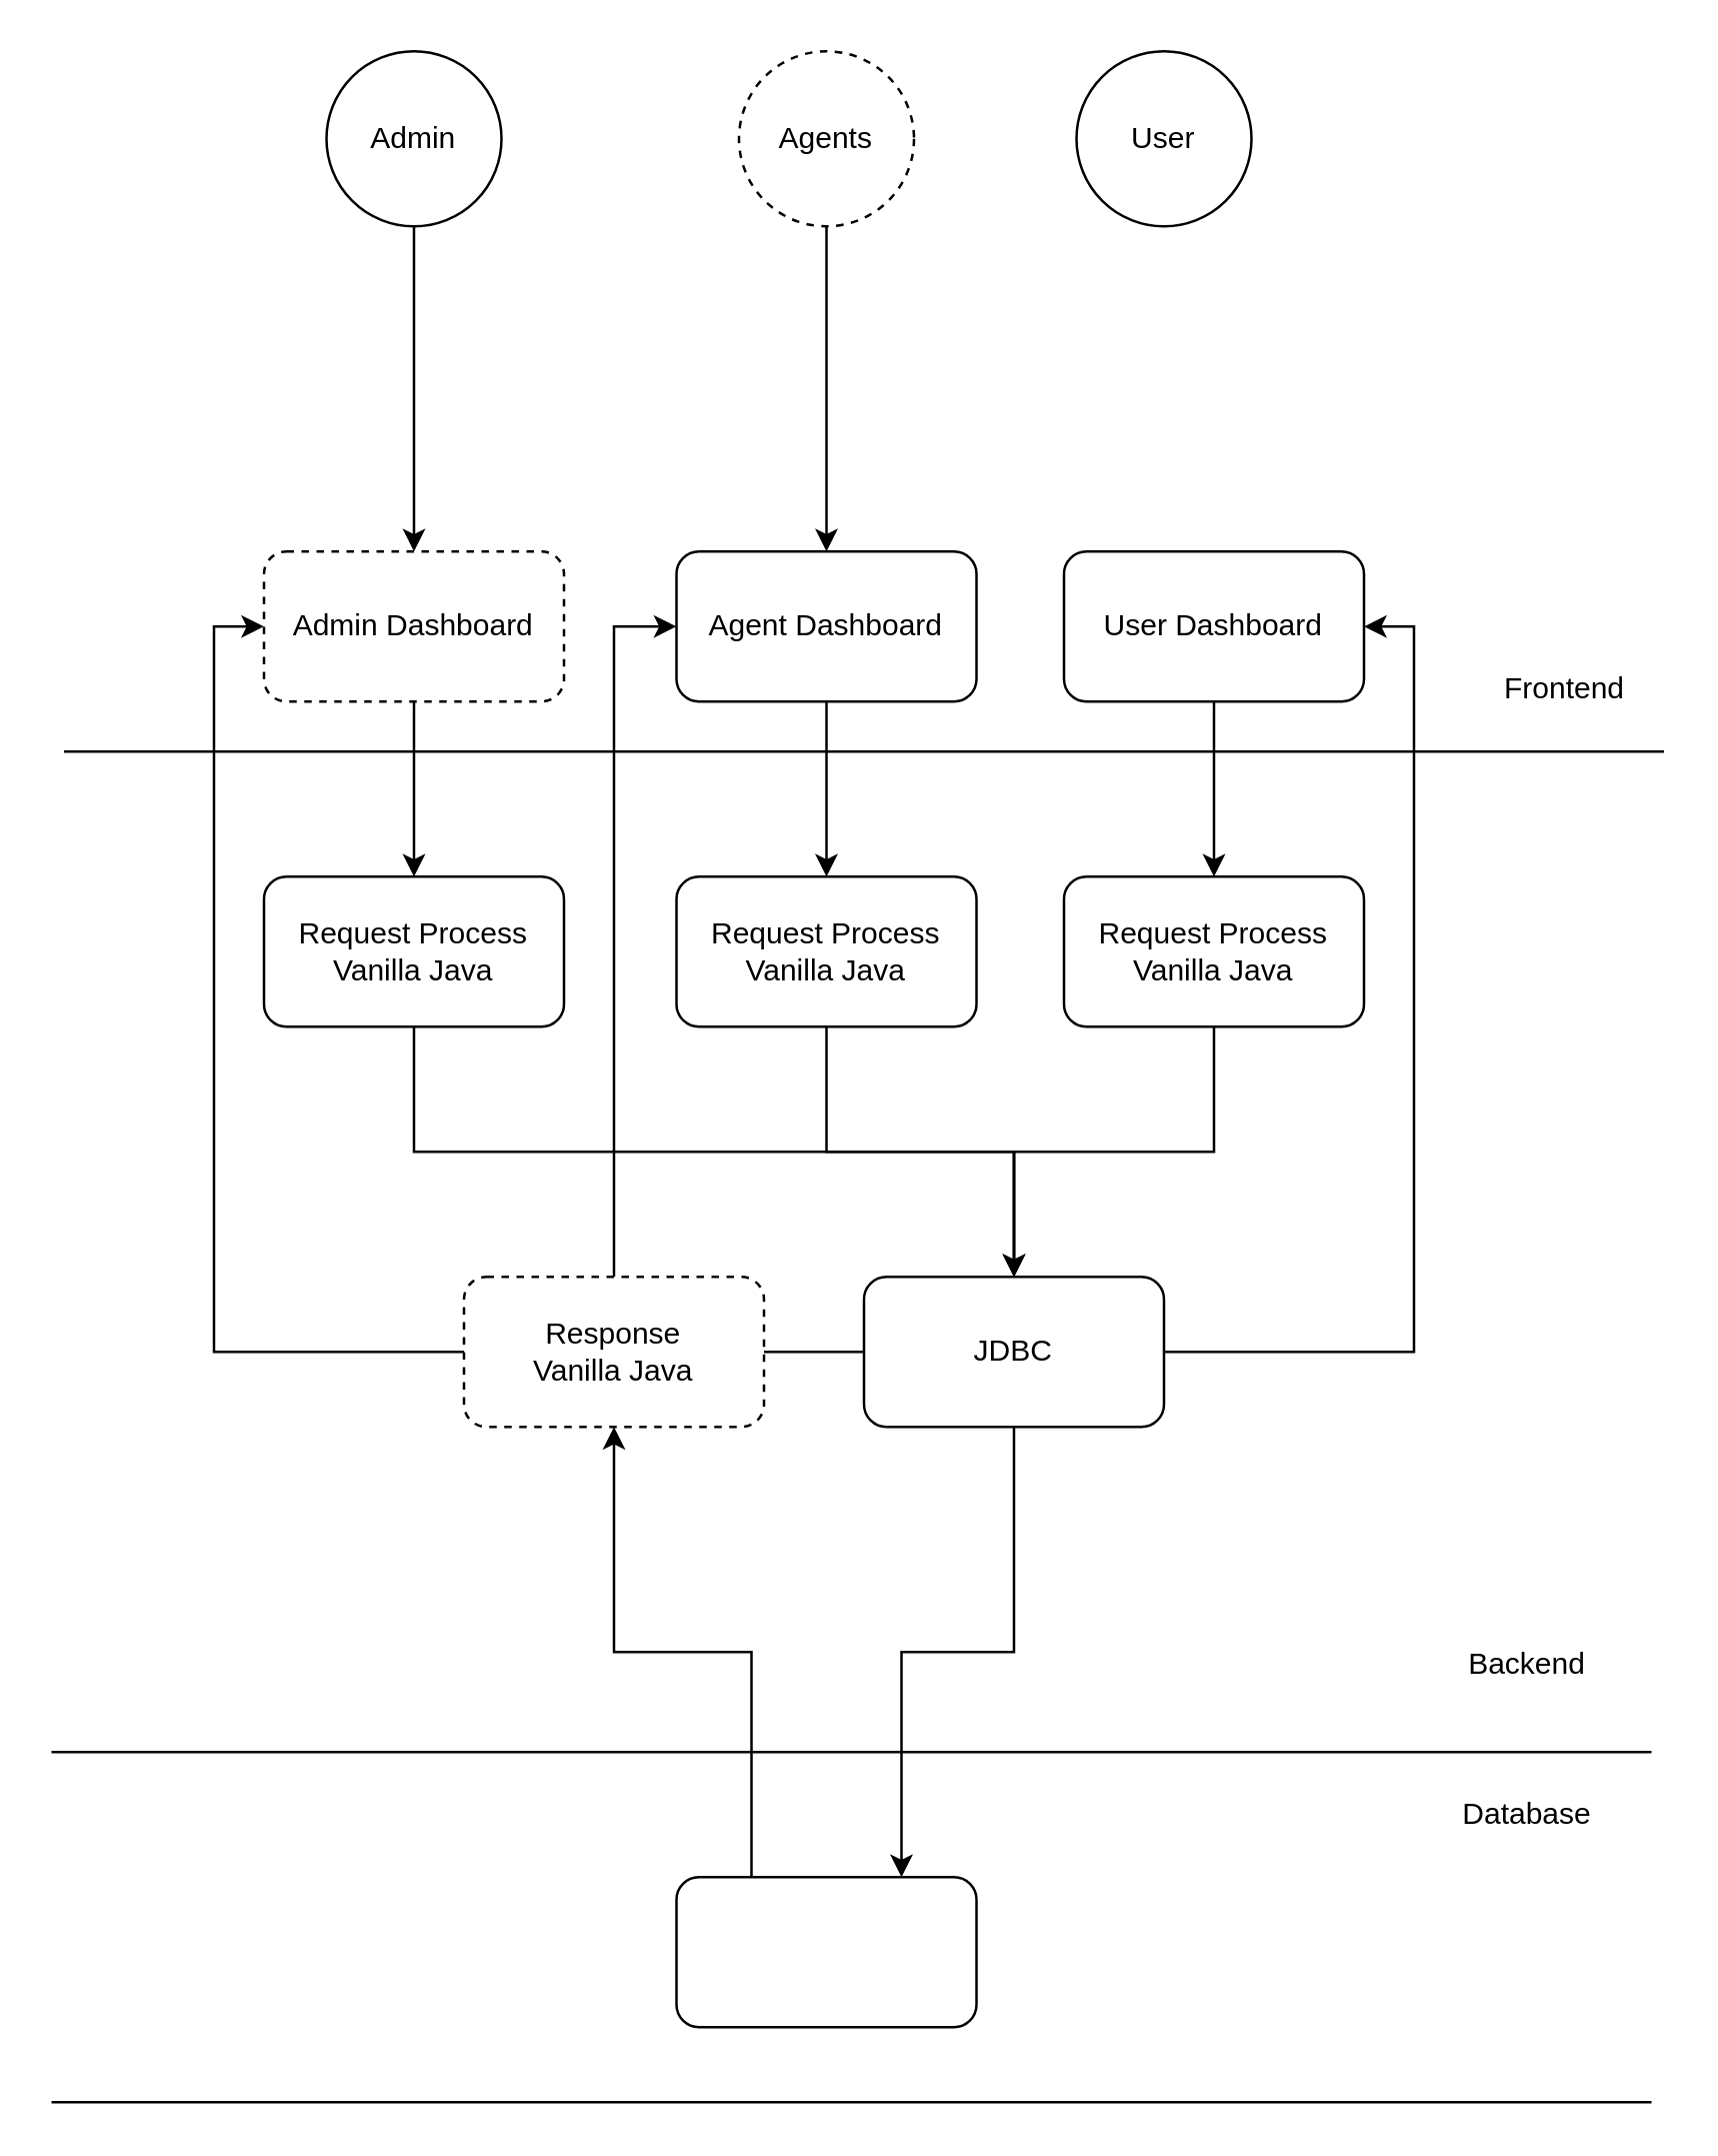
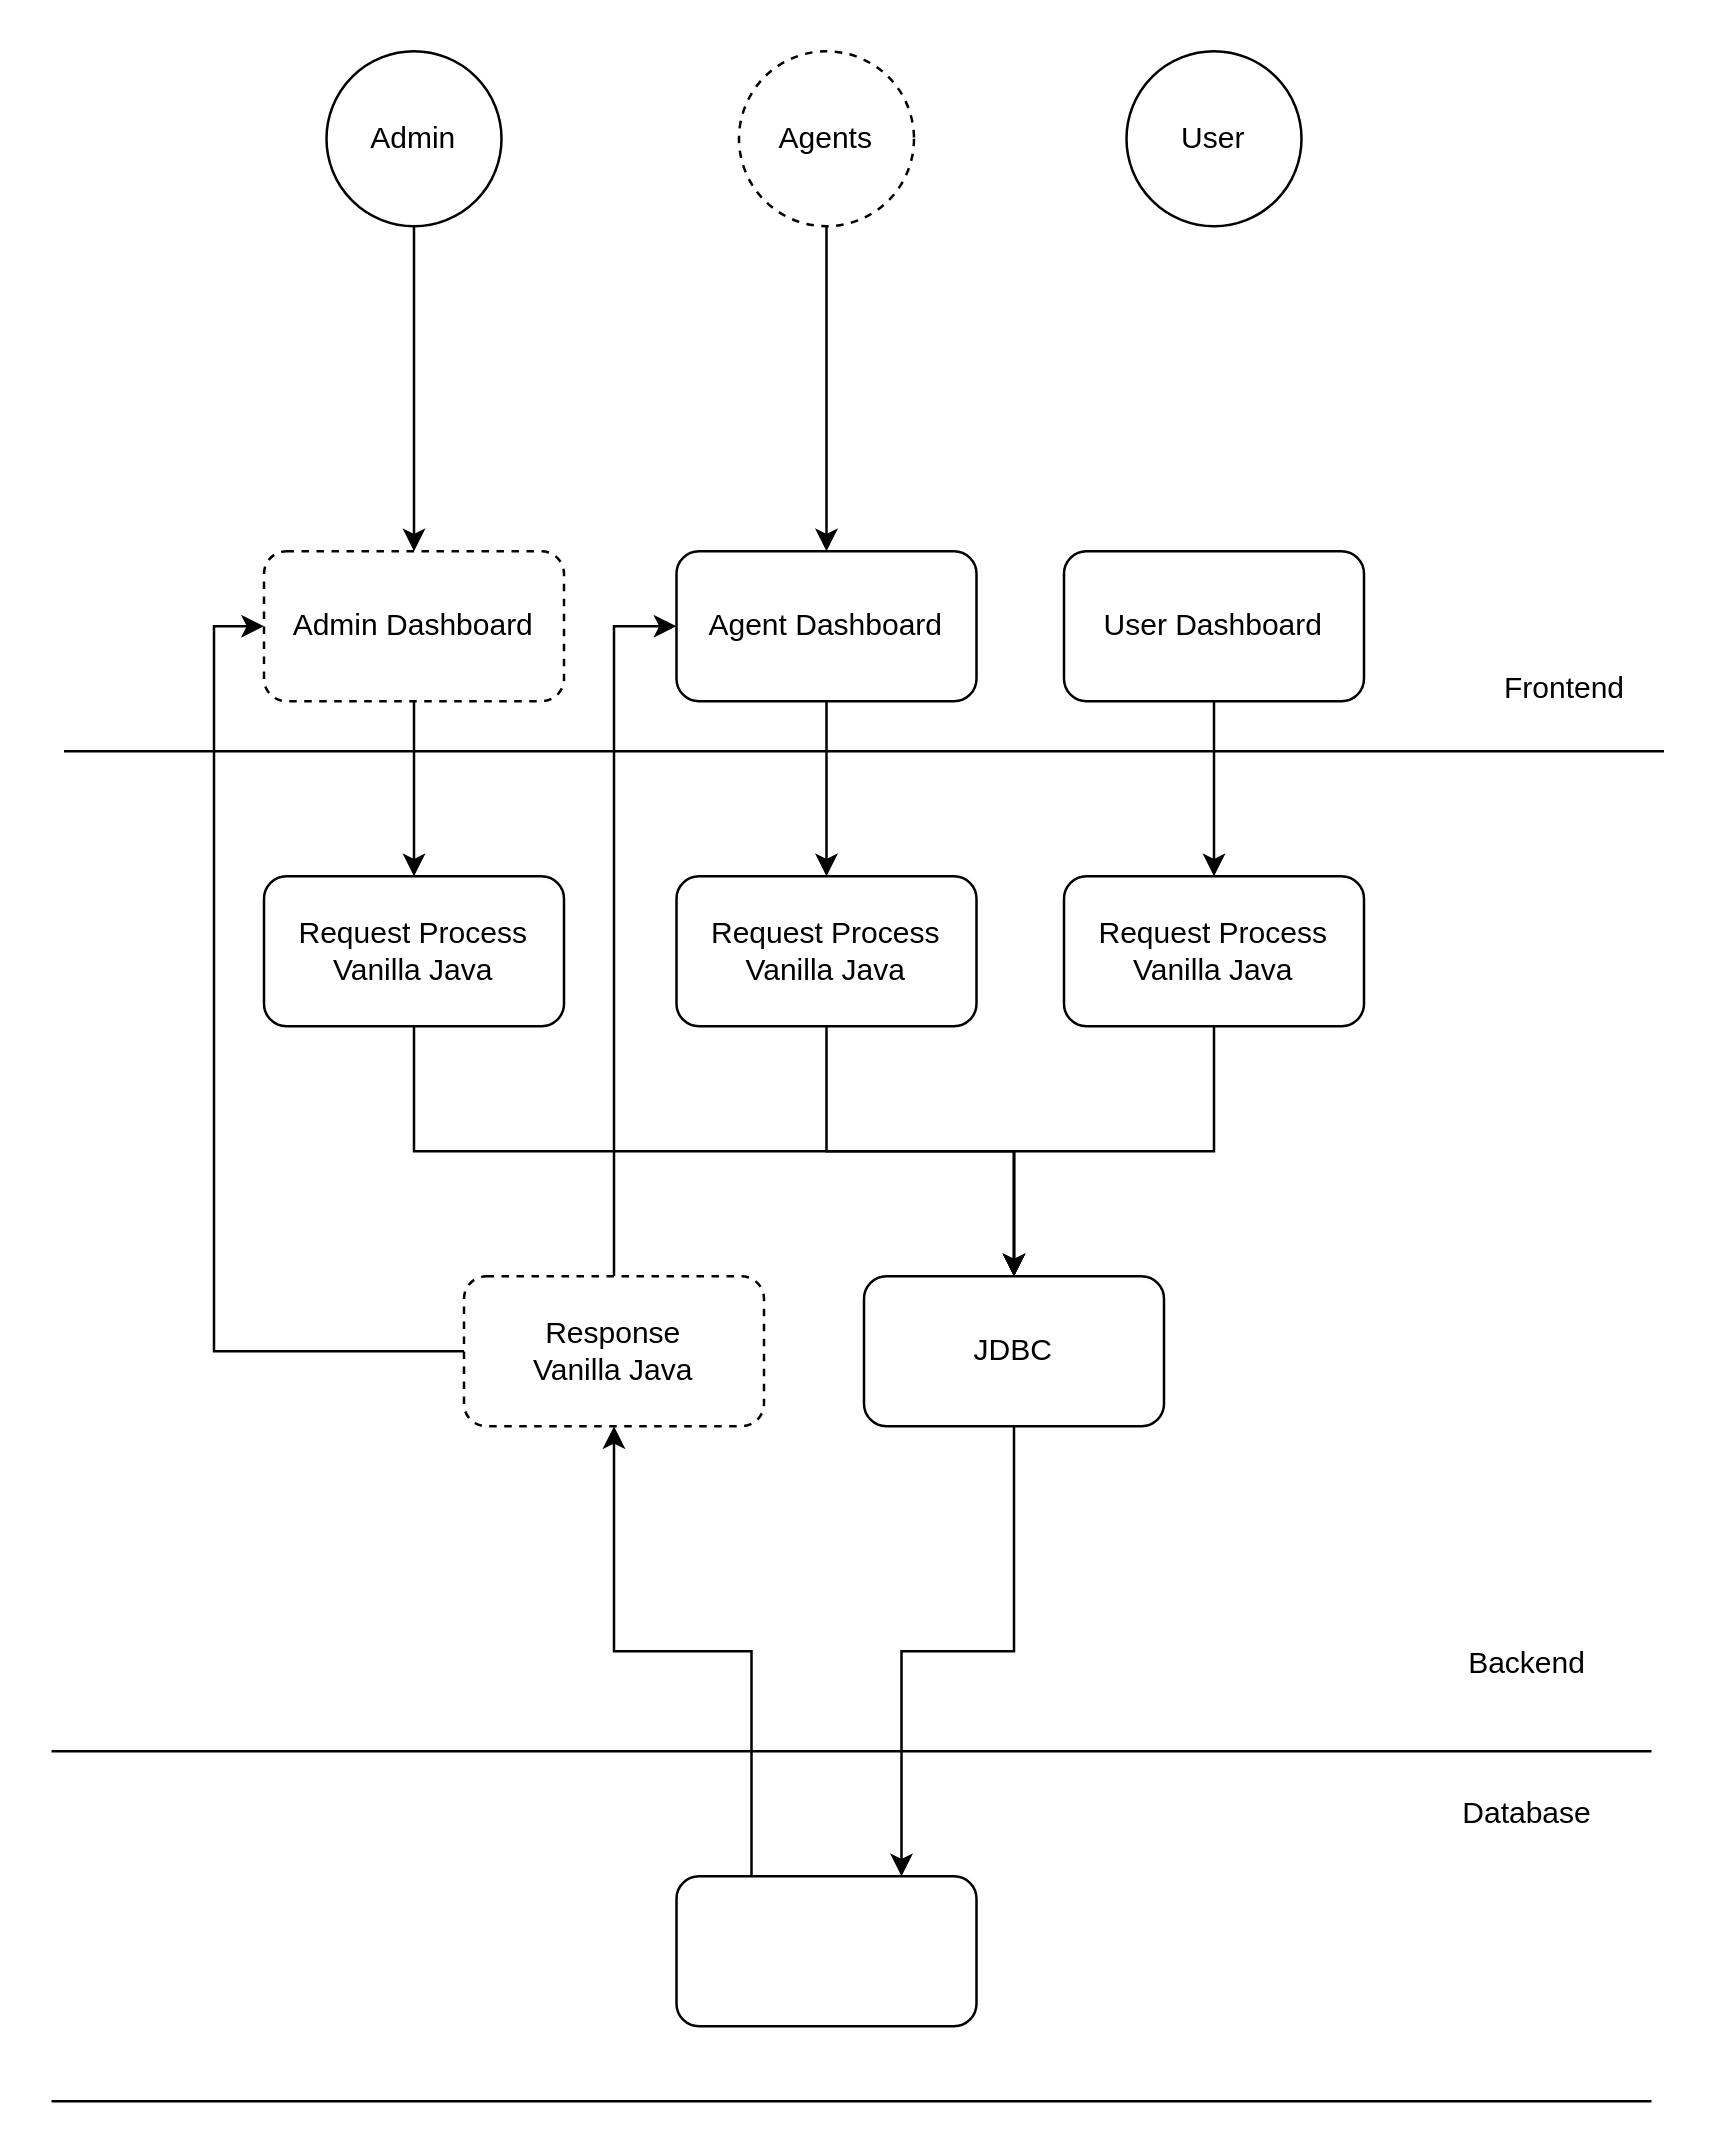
- <mxCell id="10" value="User" style="ellipse;whiteSpace=wrap;html=1;aspect=fixed;" vertex="1" parent="1"><mxGeometry x="430" y="20" width="70" height="70" as="geometry" /></mxCell>
+ <mxCell id="10" value="User" style="ellipse;whiteSpace=wrap;html=1;aspect=fixed;" vertex="1" parent="1"><mxGeometry x="450" y="20" width="70" height="70" as="geometry" /></mxCell>
- <mxCell id="25" style="edgeStyle=orthogonalEdgeStyle;rounded=0;orthogonalLoop=1;jettySize=auto;html=1;exitX=1;exitY=0.5;exitDx=0;exitDy=0;entryX=1;entryY=0.5;entryDx=0;entryDy=0;" edge="1" parent="1" source="28" target="14"><mxGeometry relative="1" as="geometry" /></mxCell>
